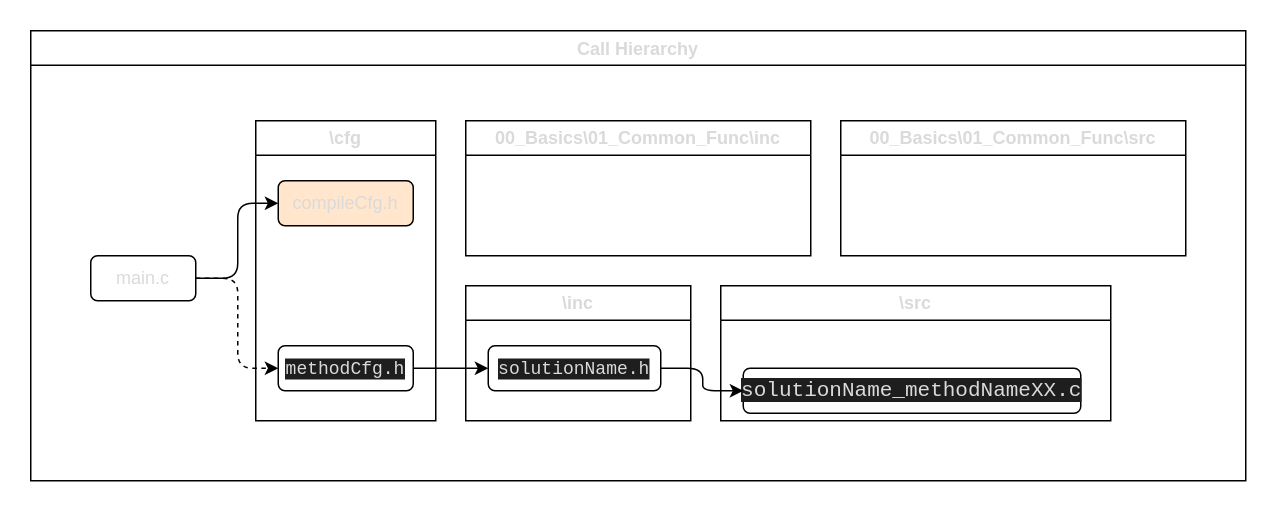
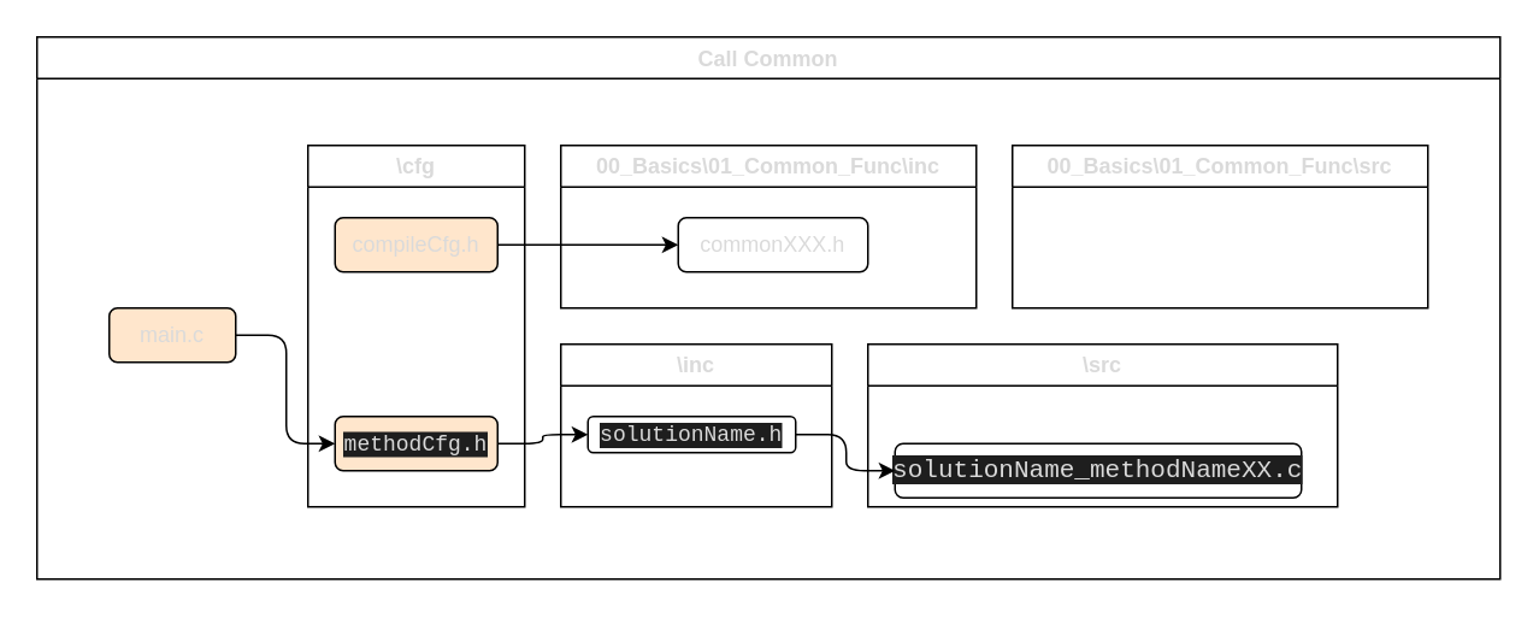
- <mxCell id="2" value="Call Hierarchy" style="swimlane;fontSize=12;fontColor=#DADADA;" vertex="1" parent="1"><mxGeometry x="20" y="20" width="810" height="300" as="geometry" /></mxCell>
+ <mxCell id="2" value="Call Common" style="swimlane;fontSize=12;fontColor=#DADADA;" vertex="1" parent="1"><mxGeometry x="20" y="20" width="810" height="300" as="geometry" /></mxCell>
+ <mxCell id="11" style="edgeStyle=elbowEdgeStyle;html=1;entryX=0;entryY=0.5;entryDx=0;entryDy=0;fontSize=12;fontColor=#DADADA;" edge="1" parent="2" source="7" target="10"><mxGeometry relative="1" as="geometry" /></mxCell>
+ <mxCell id="10" value="commonXXX.h" style="rounded=1;whiteSpace=wrap;html=1;fontSize=12;fontColor=#DADADA;" vertex="1" parent="9"><mxGeometry x="65" y="40" width="105" height="30" as="geometry" /></mxCell>
- <mxCell id="3" style="edgeStyle=elbowEdgeStyle;html=1;fontSize=12;fontColor=#DADADA;" edge="1" parent="2" source="5" target="7"><mxGeometry relative="1" as="geometry" /></mxCell>
- <mxCell id="5" value="main.c" style="rounded=1;whiteSpace=wrap;html=1;fontSize=12;fontColor=#DADADA;" vertex="1" parent="2"><mxGeometry x="40" y="150" width="70" height="30" as="geometry" /></mxCell>
+ <mxCell id="5" value="main.c" style="rounded=1;whiteSpace=wrap;html=1;fontSize=12;fontColor=#DADADA;fillColor=#ffe6cc;" vertex="1" parent="2"><mxGeometry x="40" y="150" width="70" height="30" as="geometry" /></mxCell>
- <mxCell id="4" style="edgeStyle=elbowEdgeStyle;html=1;fontSize=12;fontColor=#DADADA;dashed=1;" edge="1" parent="2" source="5" target="8"><mxGeometry relative="1" as="geometry" /></mxCell>
+ <mxCell id="4" style="edgeStyle=elbowEdgeStyle;html=1;fontSize=12;fontColor=#DADADA;" edge="1" parent="2" source="5" target="8"><mxGeometry relative="1" as="geometry" /></mxCell>
- <mxCell id="8" value="&lt;span style=&quot;font-family: Consolas, &amp;quot;Courier New&amp;quot;, monospace; background-color: rgb(30, 30, 30);&quot;&gt;methodCfg.h&lt;/span&gt;" style="rounded=1;whiteSpace=wrap;html=1;fontSize=12;fontColor=#DADADA;" vertex="1" parent="6"><mxGeometry x="15" y="150" width="90" height="30" as="geometry" /></mxCell>
+ <mxCell id="8" value="&lt;span style=&quot;font-family: Consolas, &amp;quot;Courier New&amp;quot;, monospace; background-color: rgb(30, 30, 30);&quot;&gt;methodCfg.h&lt;/span&gt;" style="rounded=1;whiteSpace=wrap;html=1;fontSize=12;fontColor=#DADADA;fillColor=#ffe6cc;" vertex="1" parent="6"><mxGeometry x="15" y="150" width="90" height="30" as="geometry" /></mxCell>
- <mxCell id="13" value="&lt;span style=&quot;font-family: Consolas, &amp;quot;Courier New&amp;quot;, monospace; background-color: rgb(30, 30, 30);&quot;&gt;solutionName.h&lt;/span&gt;" style="rounded=1;whiteSpace=wrap;html=1;fontSize=12;fontColor=#DADADA;" vertex="1" parent="12"><mxGeometry x="15" y="40" width="115" height="30" as="geometry" /></mxCell>
+ <mxCell id="13" value="&lt;span style=&quot;font-family: Consolas, &amp;quot;Courier New&amp;quot;, monospace; background-color: rgb(30, 30, 30);&quot;&gt;solutionName.h&lt;/span&gt;" style="rounded=1;whiteSpace=wrap;html=1;fontSize=12;fontColor=#DADADA;" vertex="1" parent="12"><mxGeometry x="15" y="40" width="115" height="20" as="geometry" /></mxCell>
